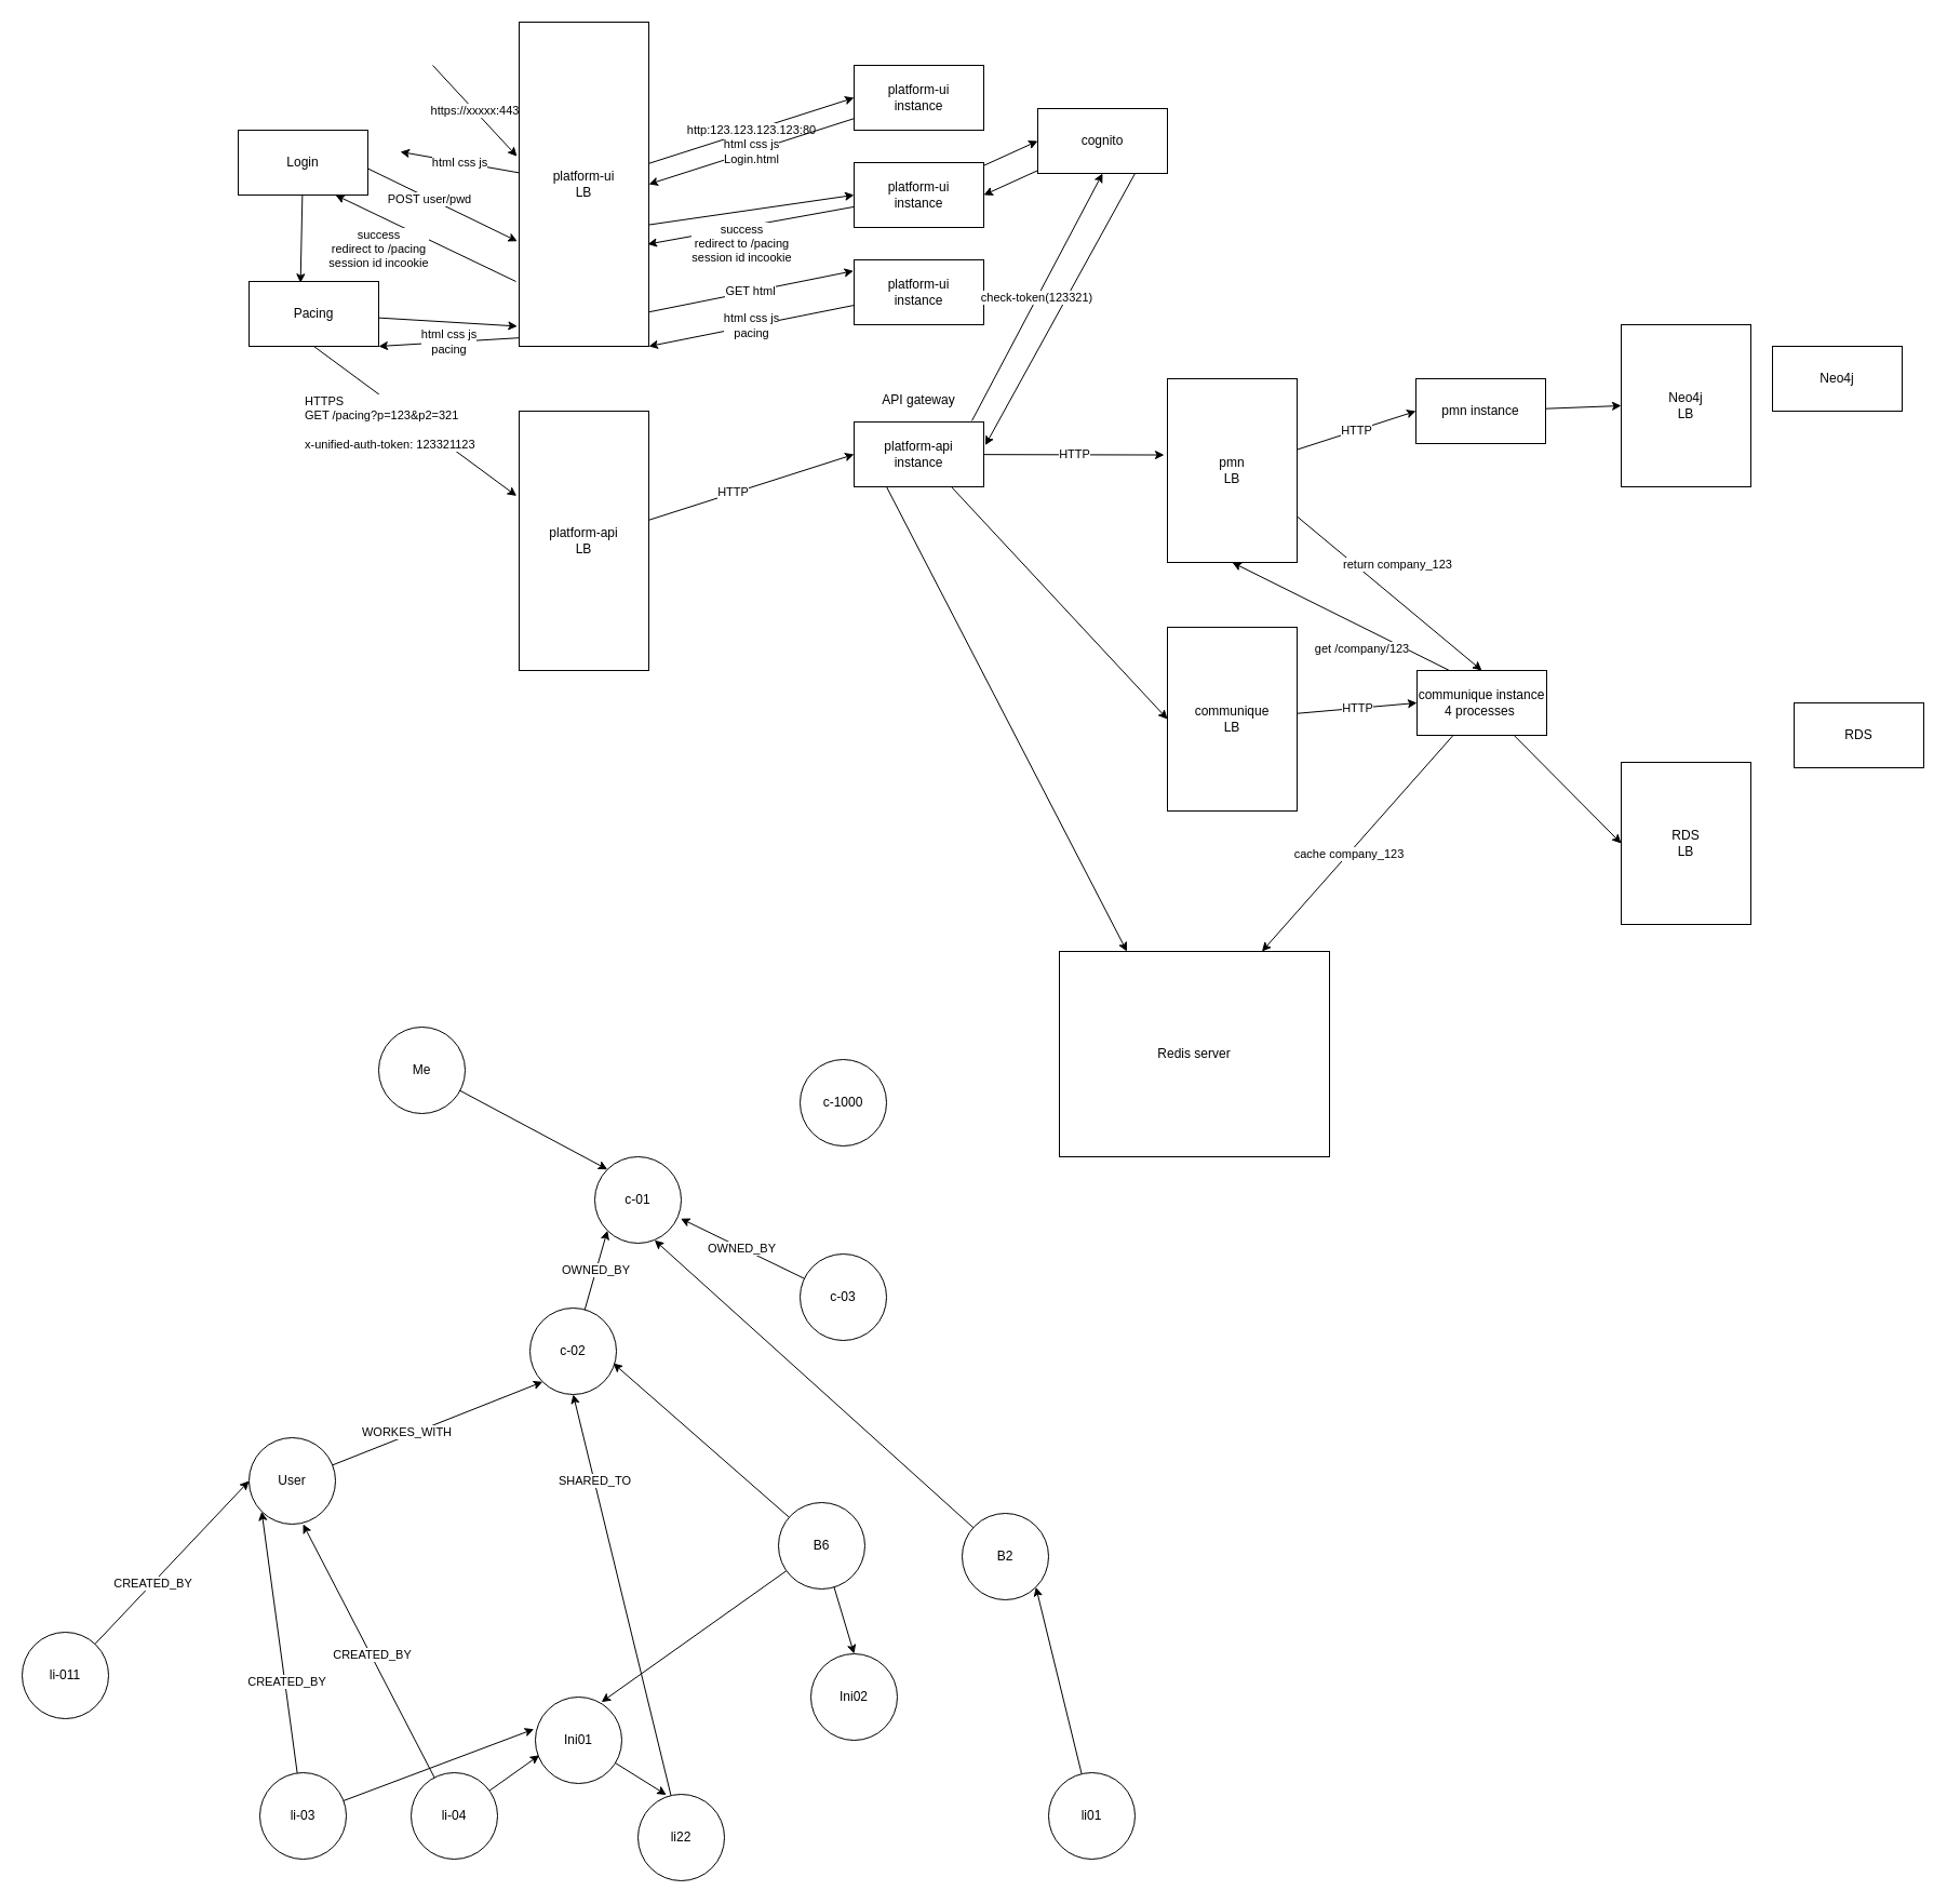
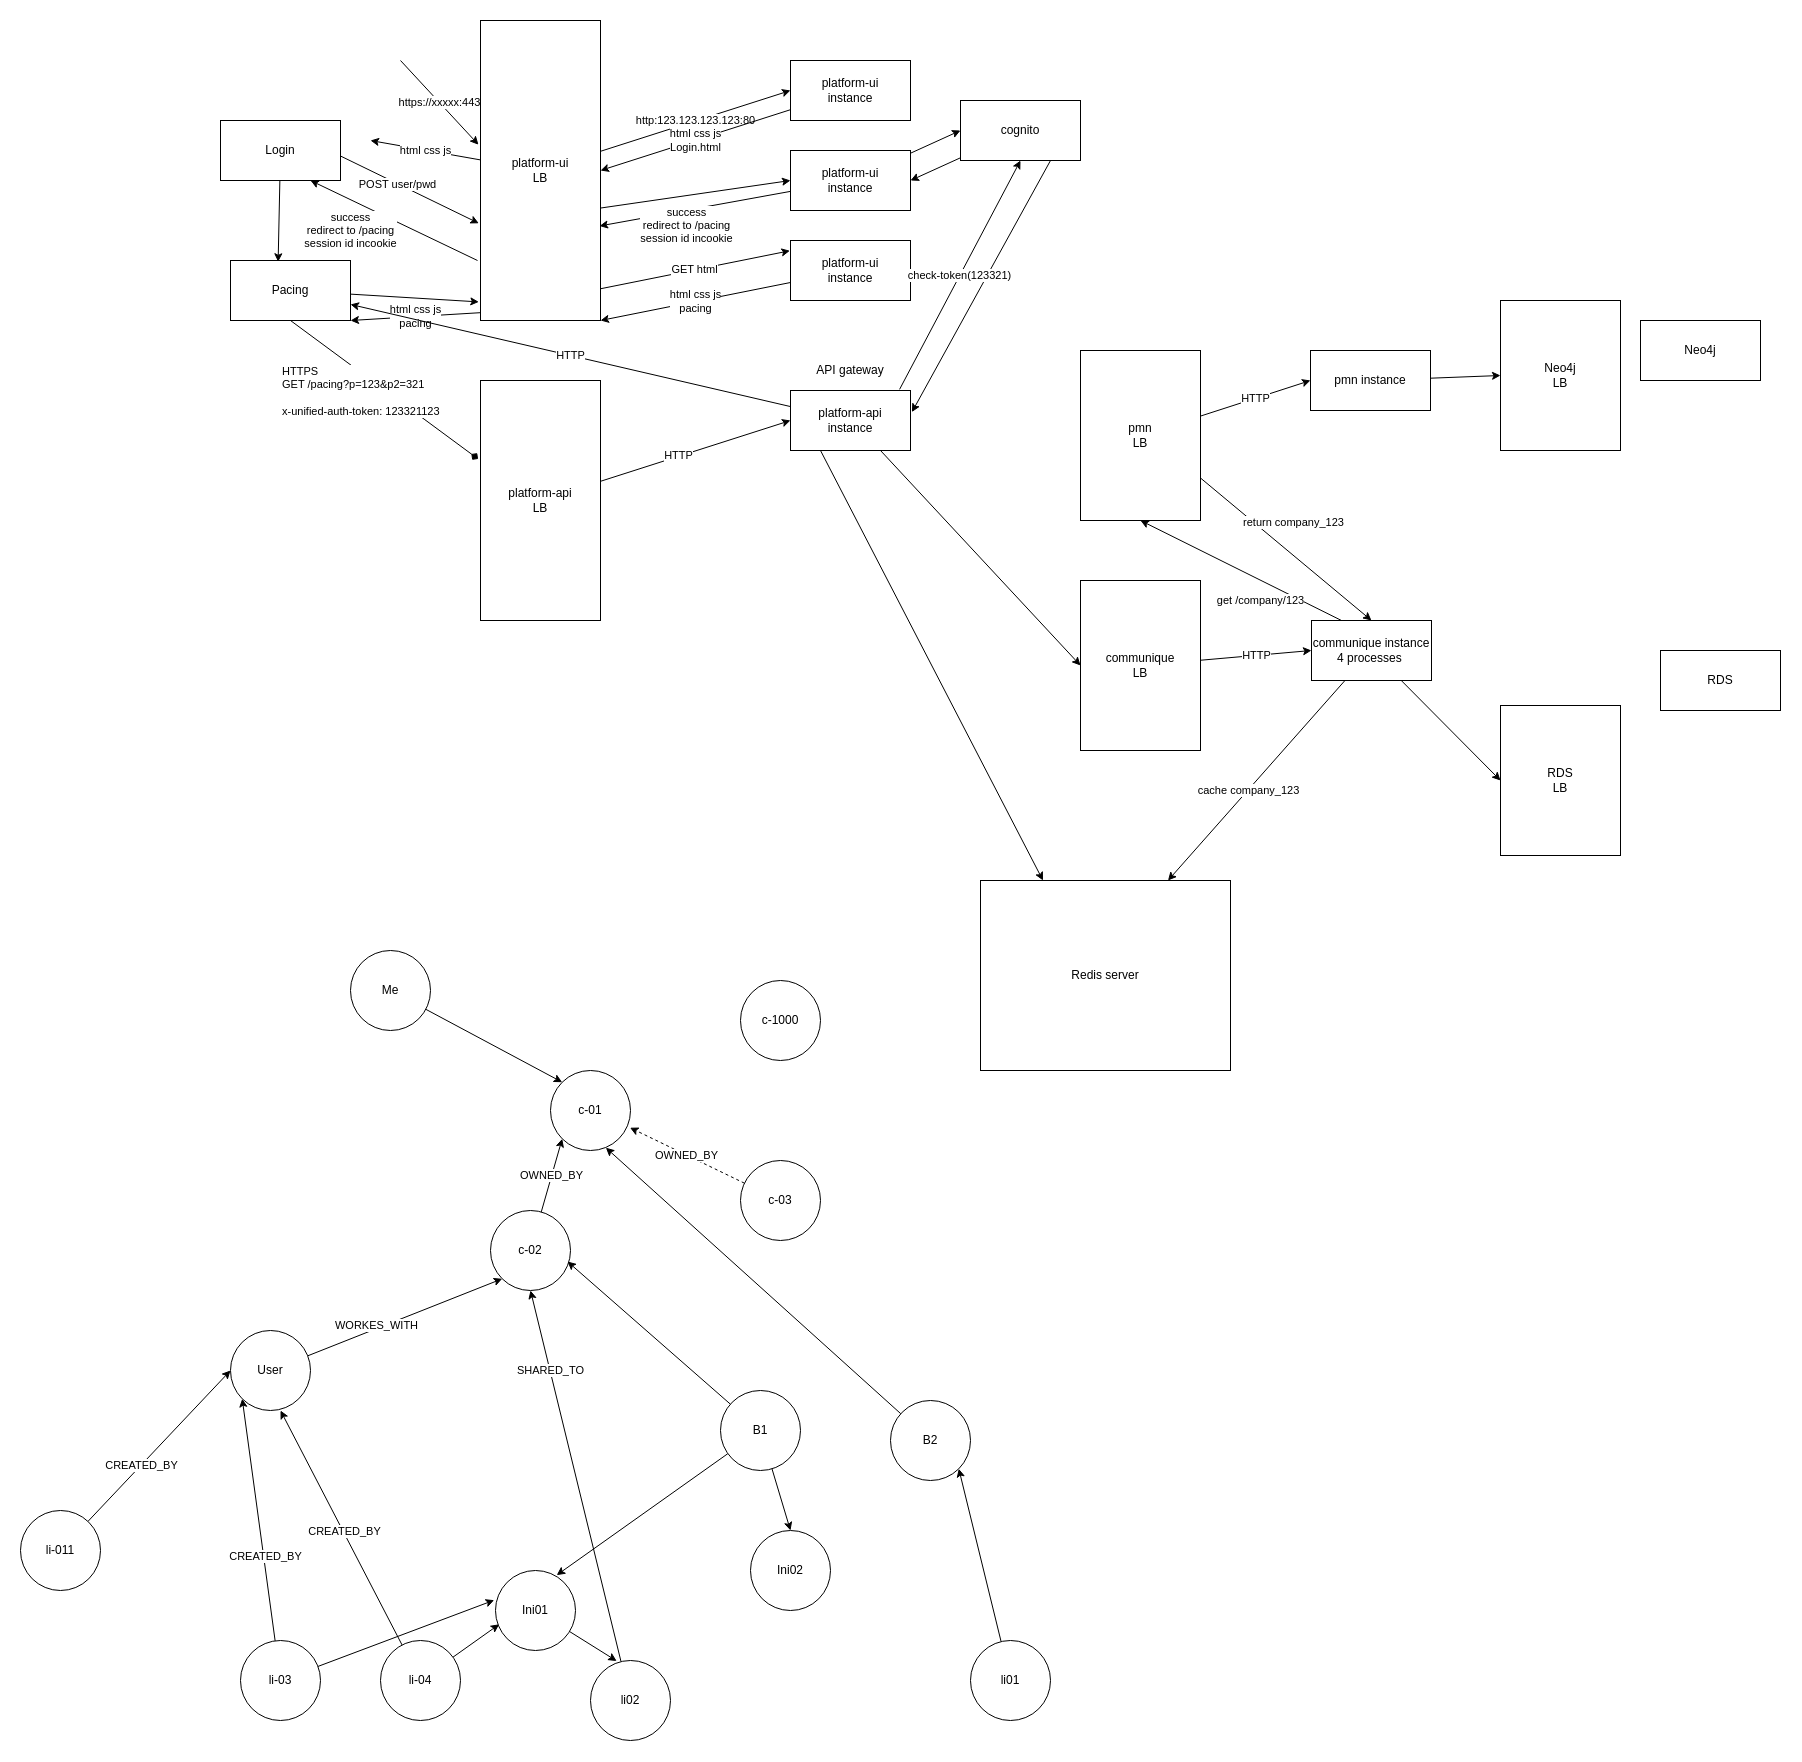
- <mxCell id="34" value="HTTP" style="edgeStyle=none;rounded=0;orthogonalLoop=1;jettySize=auto;html=1;entryX=-0.025;entryY=0.415;entryDx=0;entryDy=0;entryPerimeter=0;" parent="1" source="37" target="40" edge="1"><mxGeometry relative="1" as="geometry" /></mxCell>
+ <mxCell id="34" value="HTTP" style="edgeStyle=none;rounded=0;orthogonalLoop=1;jettySize=auto;html=1;" parent="1" source="37" target="28" edge="1"><mxGeometry relative="1" as="geometry" /></mxCell>
- <mxCell id="26" style="edgeStyle=none;rounded=0;orthogonalLoop=1;jettySize=auto;html=1;entryX=-0.02;entryY=0.327;entryDx=0;entryDy=0;entryPerimeter=0;exitX=0.5;exitY=1;exitDx=0;exitDy=0;" parent="1" source="28" target="32" edge="1"><mxGeometry relative="1" as="geometry" /></mxCell>
+ <mxCell id="26" style="edgeStyle=none;rounded=0;orthogonalLoop=1;jettySize=auto;html=1;entryX=-0.02;entryY=0.327;entryDx=0;entryDy=0;entryPerimeter=0;exitX=0.5;exitY=1;exitDx=0;exitDy=0;endArrow=diamond;" parent="1" source="28" target="32" edge="1"><mxGeometry relative="1" as="geometry" /></mxCell>
- <mxCell id="74" value="OWNED_BY" style="edgeStyle=none;rounded=0;orthogonalLoop=1;jettySize=auto;html=1;entryX=0.994;entryY=0.715;entryDx=0;entryDy=0;entryPerimeter=0;" parent="1" source="75" target="57" edge="1"><mxGeometry relative="1" as="geometry" /></mxCell>
+ <mxCell id="74" value="OWNED_BY" style="edgeStyle=none;rounded=0;orthogonalLoop=1;jettySize=auto;html=1;entryX=0.994;entryY=0.715;entryDx=0;entryDy=0;entryPerimeter=0;dashed=1;" parent="1" source="75" target="57" edge="1"><mxGeometry relative="1" as="geometry" /></mxCell>
- <mxCell id="61" value="B6" style="ellipse;whiteSpace=wrap;html=1;aspect=fixed;" parent="1" vertex="1"><mxGeometry x="720" y="1390" width="80" height="80" as="geometry" /></mxCell>
+ <mxCell id="61" value="B1" style="ellipse;whiteSpace=wrap;html=1;aspect=fixed;" parent="1" vertex="1"><mxGeometry x="720" y="1390" width="80" height="80" as="geometry" /></mxCell>
- <mxCell id="71" value="li22" style="ellipse;whiteSpace=wrap;html=1;aspect=fixed;" parent="1" vertex="1"><mxGeometry x="590" y="1660" width="80" height="80" as="geometry" /></mxCell>
+ <mxCell id="71" value="li02" style="ellipse;whiteSpace=wrap;html=1;aspect=fixed;" parent="1" vertex="1"><mxGeometry x="590" y="1660" width="80" height="80" as="geometry" /></mxCell>
